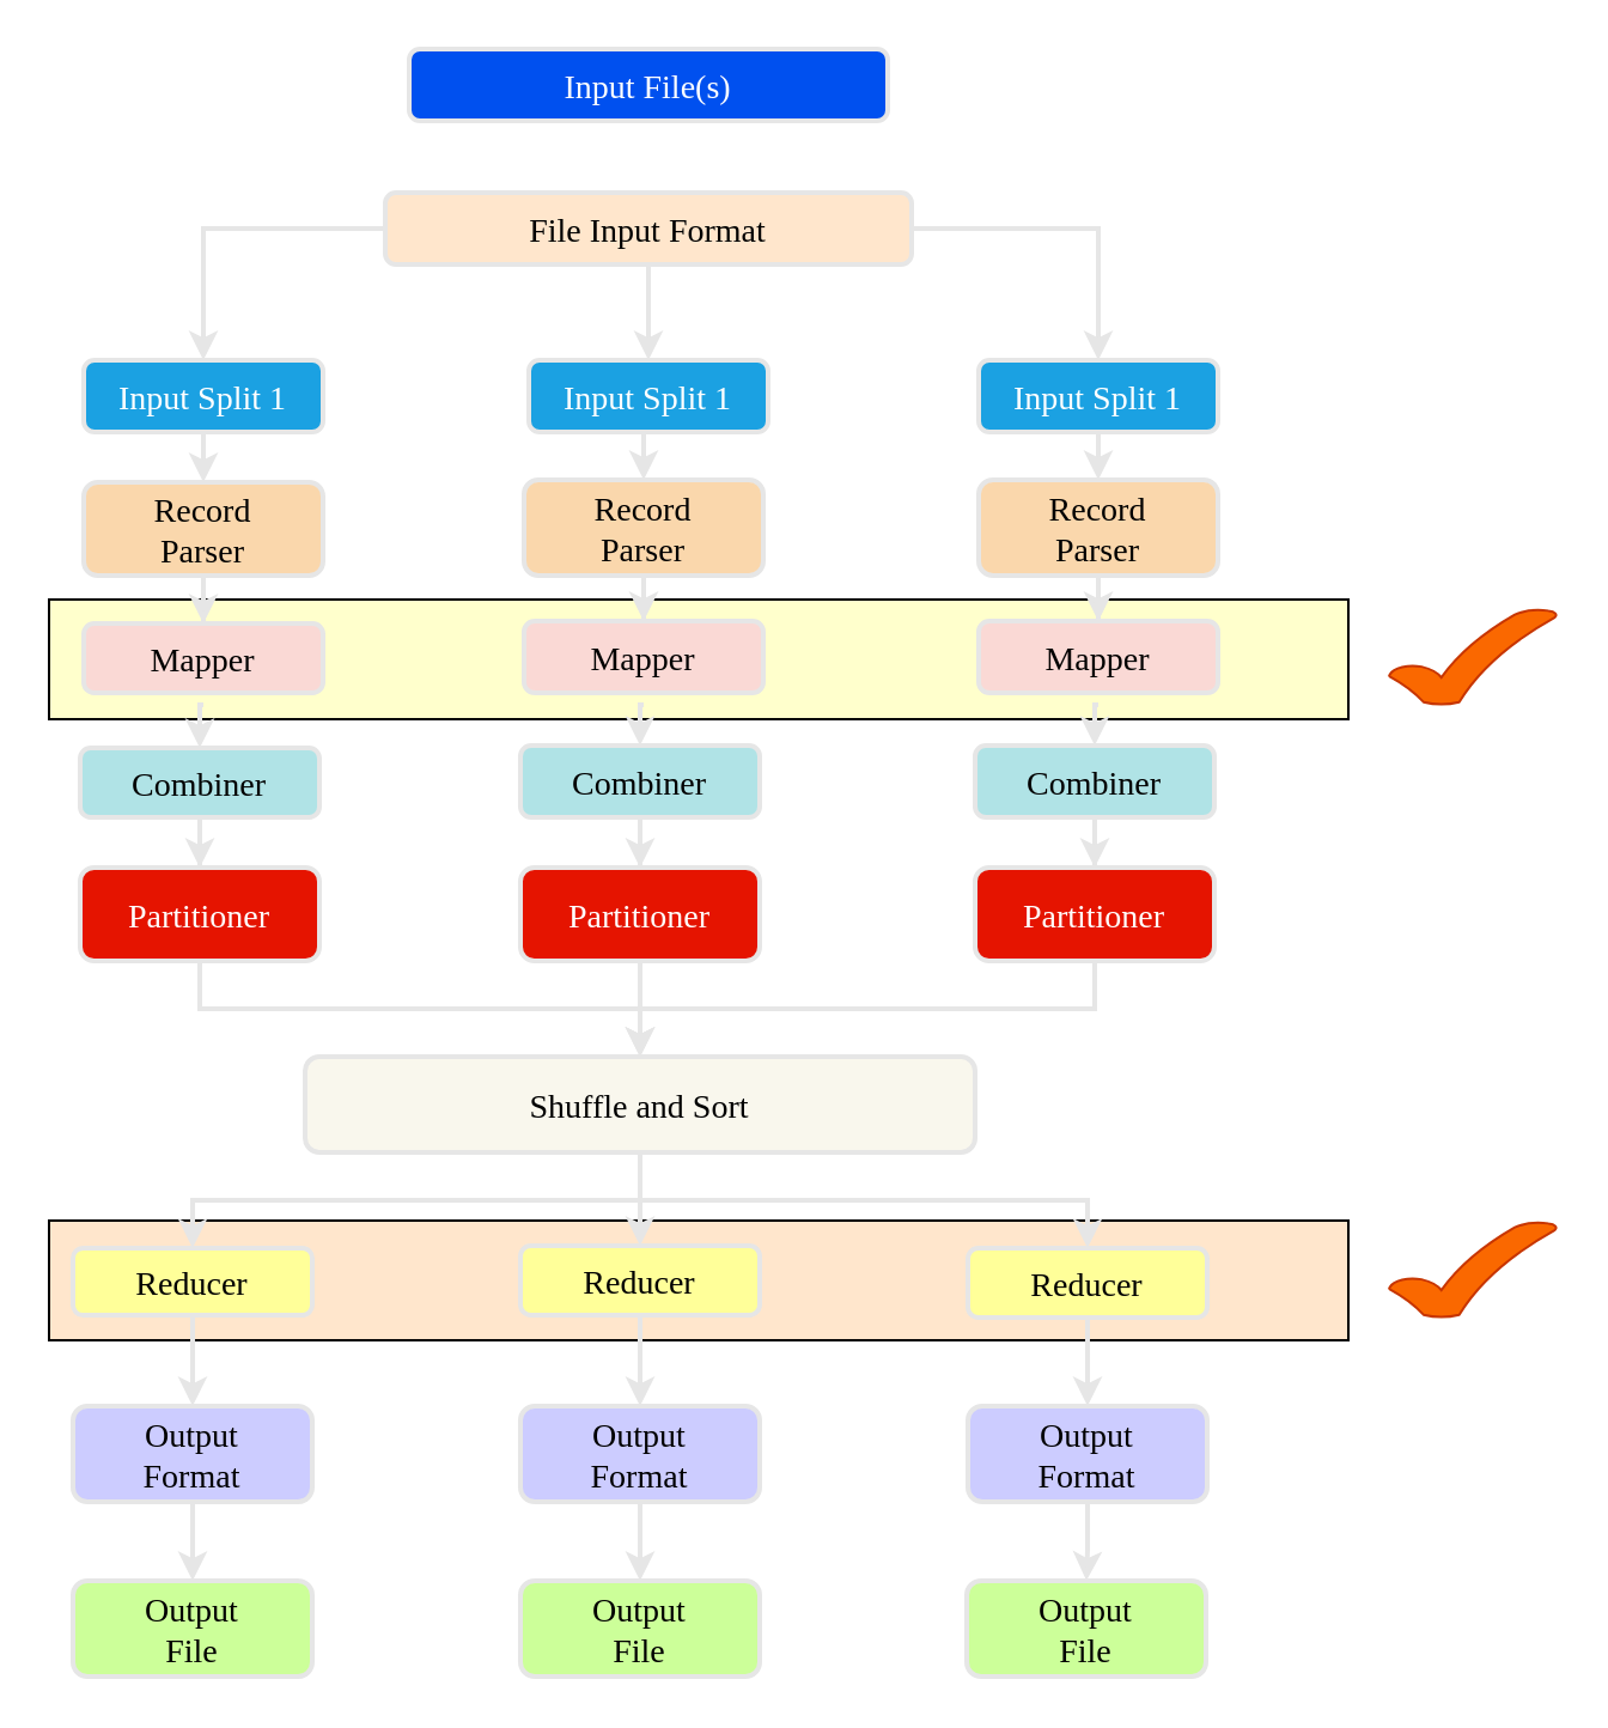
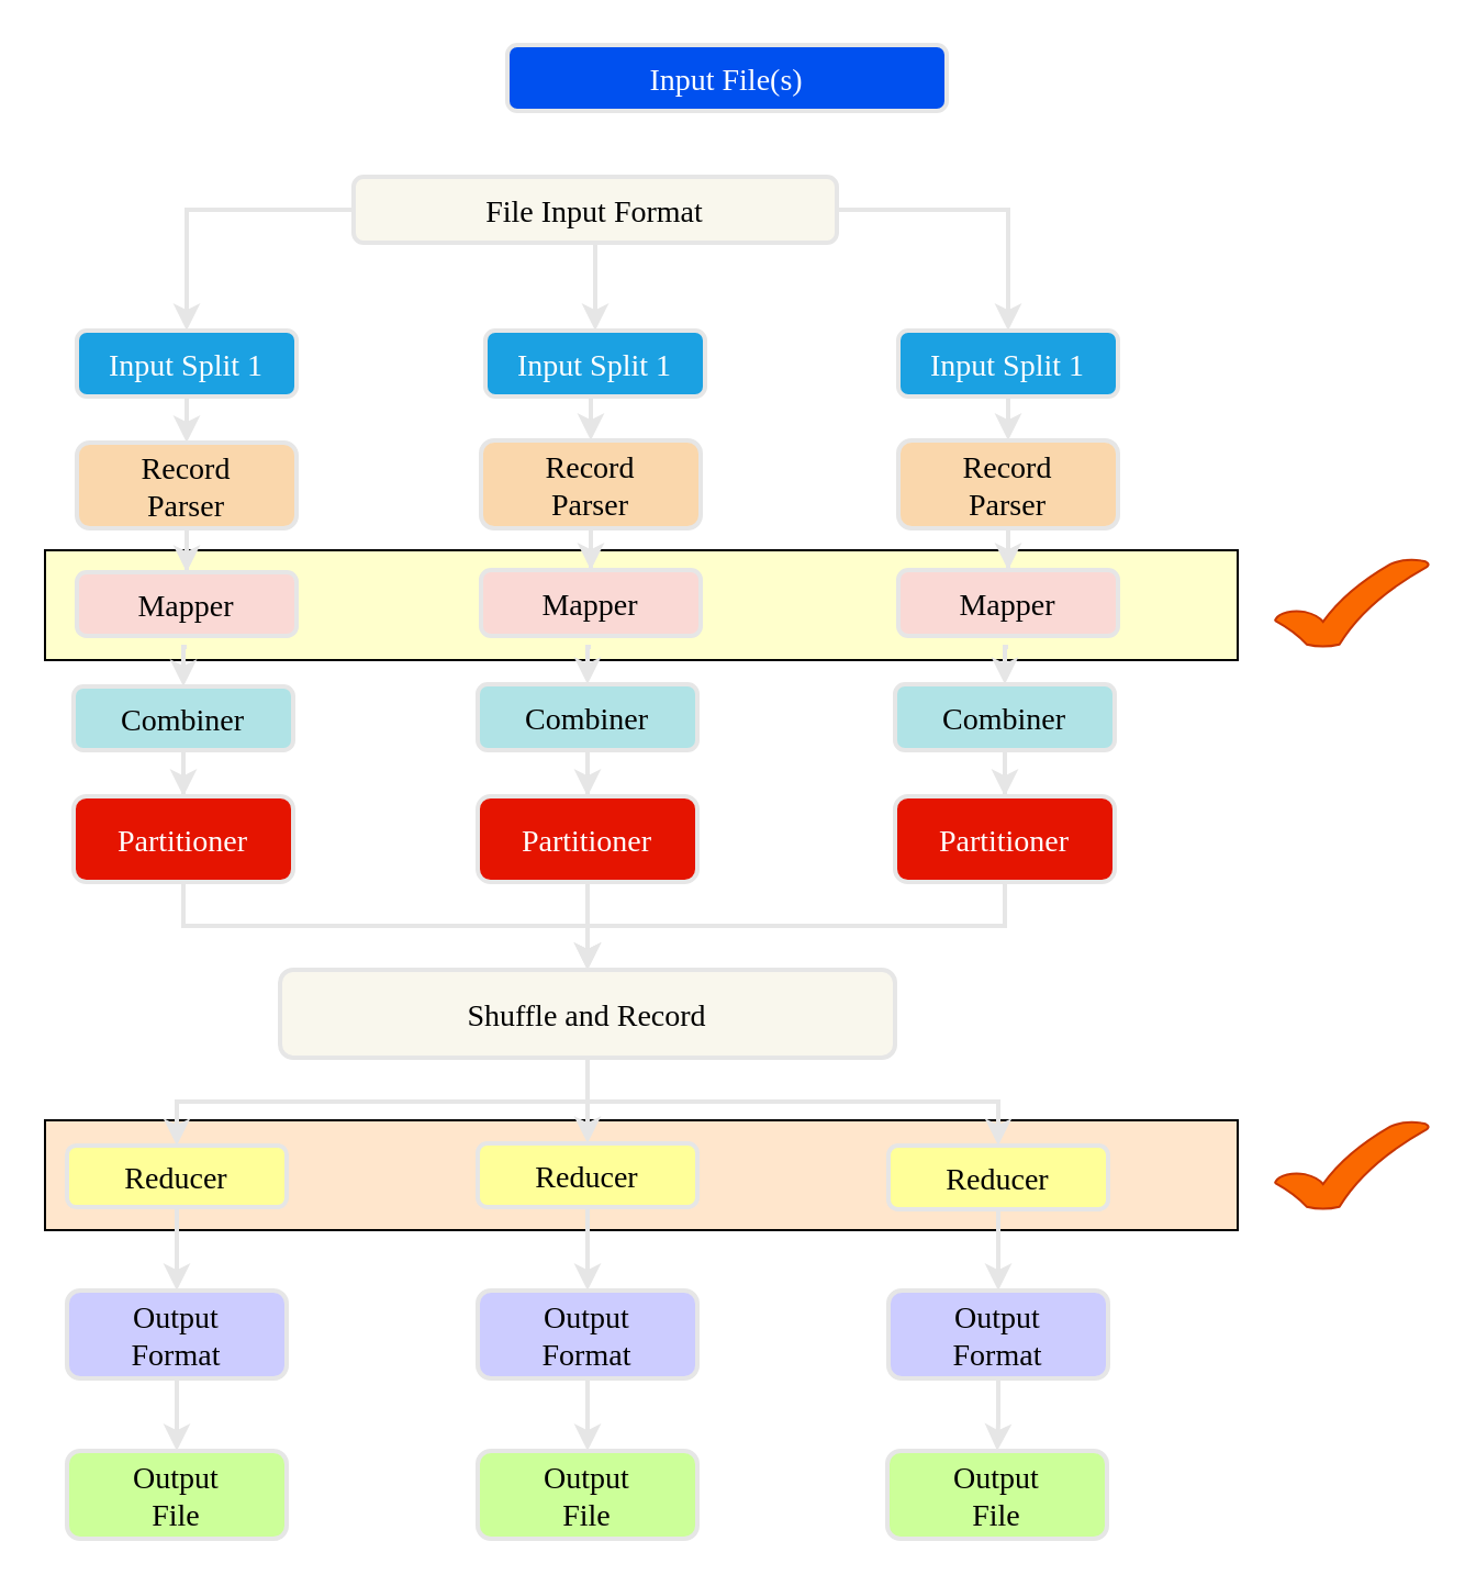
- <mxCell id="4" value="Input File(s)" style="rounded=1;fillColor=#0050ef;shadow=0;fontStyle=0;fontColor=#ffffff;fontSize=14;strokeWidth=2;strokeColor=#E6E6E6;fontFamily=Verdana;" parent="1" vertex="1"><mxGeometry x="170.5" y="20" width="200" height="30" as="geometry" /></mxCell>
+ <mxCell id="4" value="Input File(s)" style="rounded=1;fillColor=#0050ef;shadow=0;fontStyle=0;fontColor=#ffffff;fontSize=14;strokeWidth=2;strokeColor=#E6E6E6;fontFamily=Verdana;" parent="1" vertex="1"><mxGeometry x="230.5" y="20" width="200" height="30" as="geometry" /></mxCell>
- <mxCell id="8" value="File Input Format" style="rounded=1;fillColor=#ffe6cc;shadow=0;fontStyle=0;fontSize=14;strokeWidth=2;strokeColor=#E6E6E6;fontFamily=Verdana;" parent="1" vertex="1"><mxGeometry x="160.5" y="80" width="220" height="30" as="geometry" /></mxCell>
+ <mxCell id="8" value="File Input Format" style="rounded=1;fillColor=#f9f7ed;shadow=0;fontStyle=0;fontSize=14;strokeWidth=2;strokeColor=#E6E6E6;fontFamily=Verdana;" parent="1" vertex="1"><mxGeometry x="160.5" y="80" width="220" height="30" as="geometry" /></mxCell>
- <mxCell id="42" value="Shuffle and Sort" style="rounded=1;fillColor=#f9f7ed;shadow=0;fontStyle=0;fontSize=14;strokeWidth=2;strokeColor=#E6E6E6;fontFamily=Verdana;" parent="1" vertex="1"><mxGeometry x="127" y="441" width="280" height="40" as="geometry" /></mxCell>
+ <mxCell id="42" value="Shuffle and Record" style="rounded=1;fillColor=#f9f7ed;shadow=0;fontStyle=0;fontSize=14;strokeWidth=2;strokeColor=#E6E6E6;fontFamily=Verdana;" parent="1" vertex="1"><mxGeometry x="127" y="441" width="280" height="40" as="geometry" /></mxCell>
